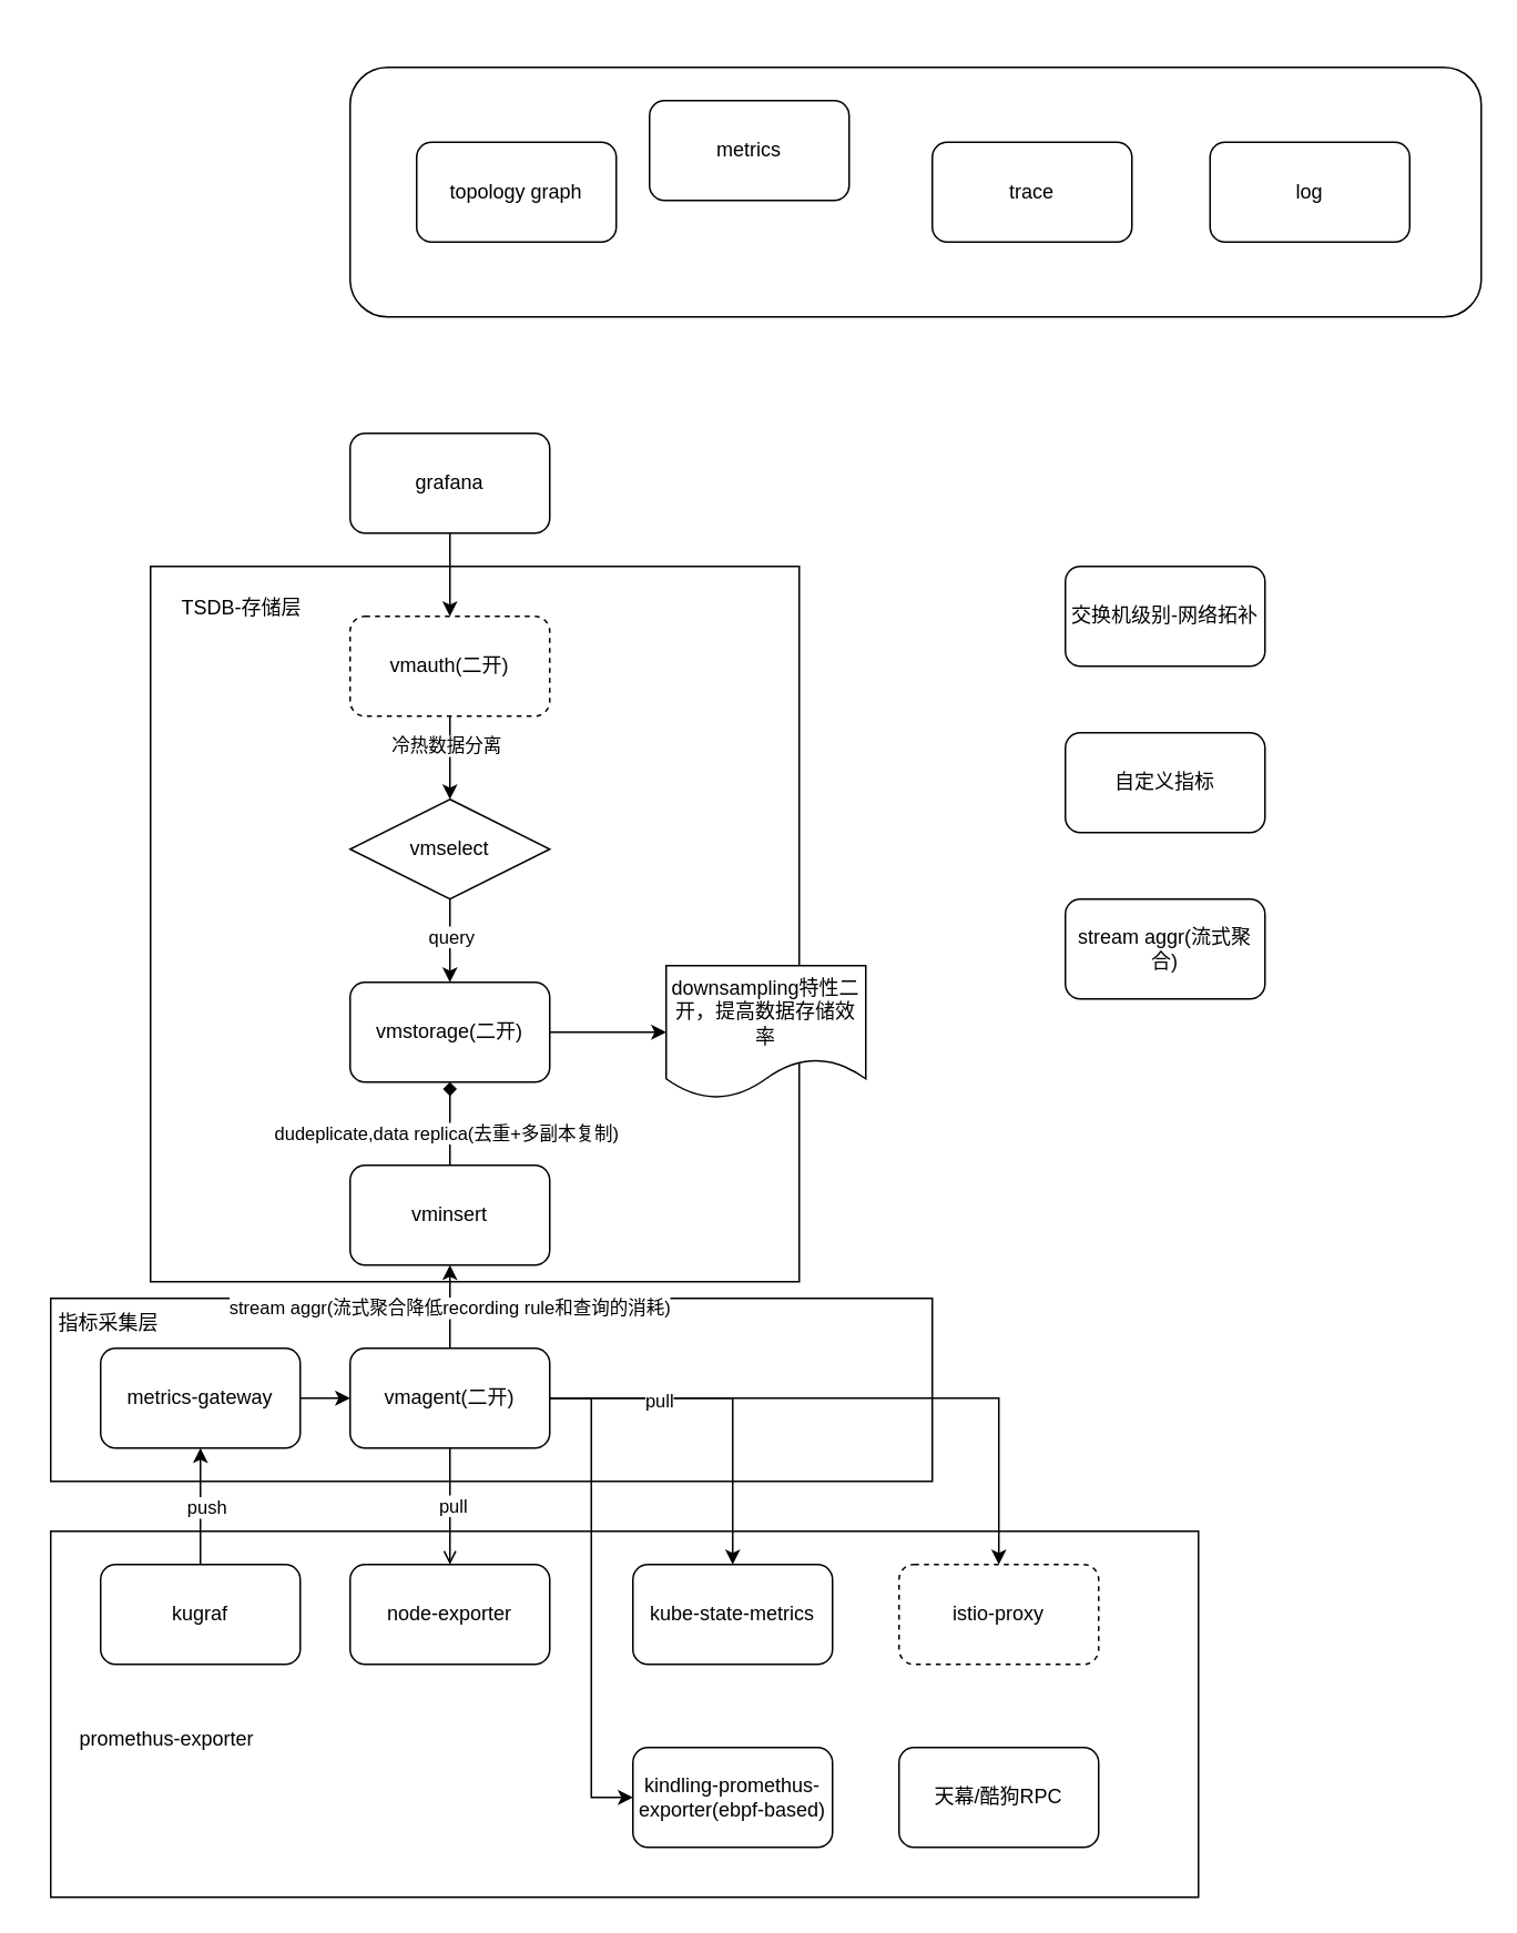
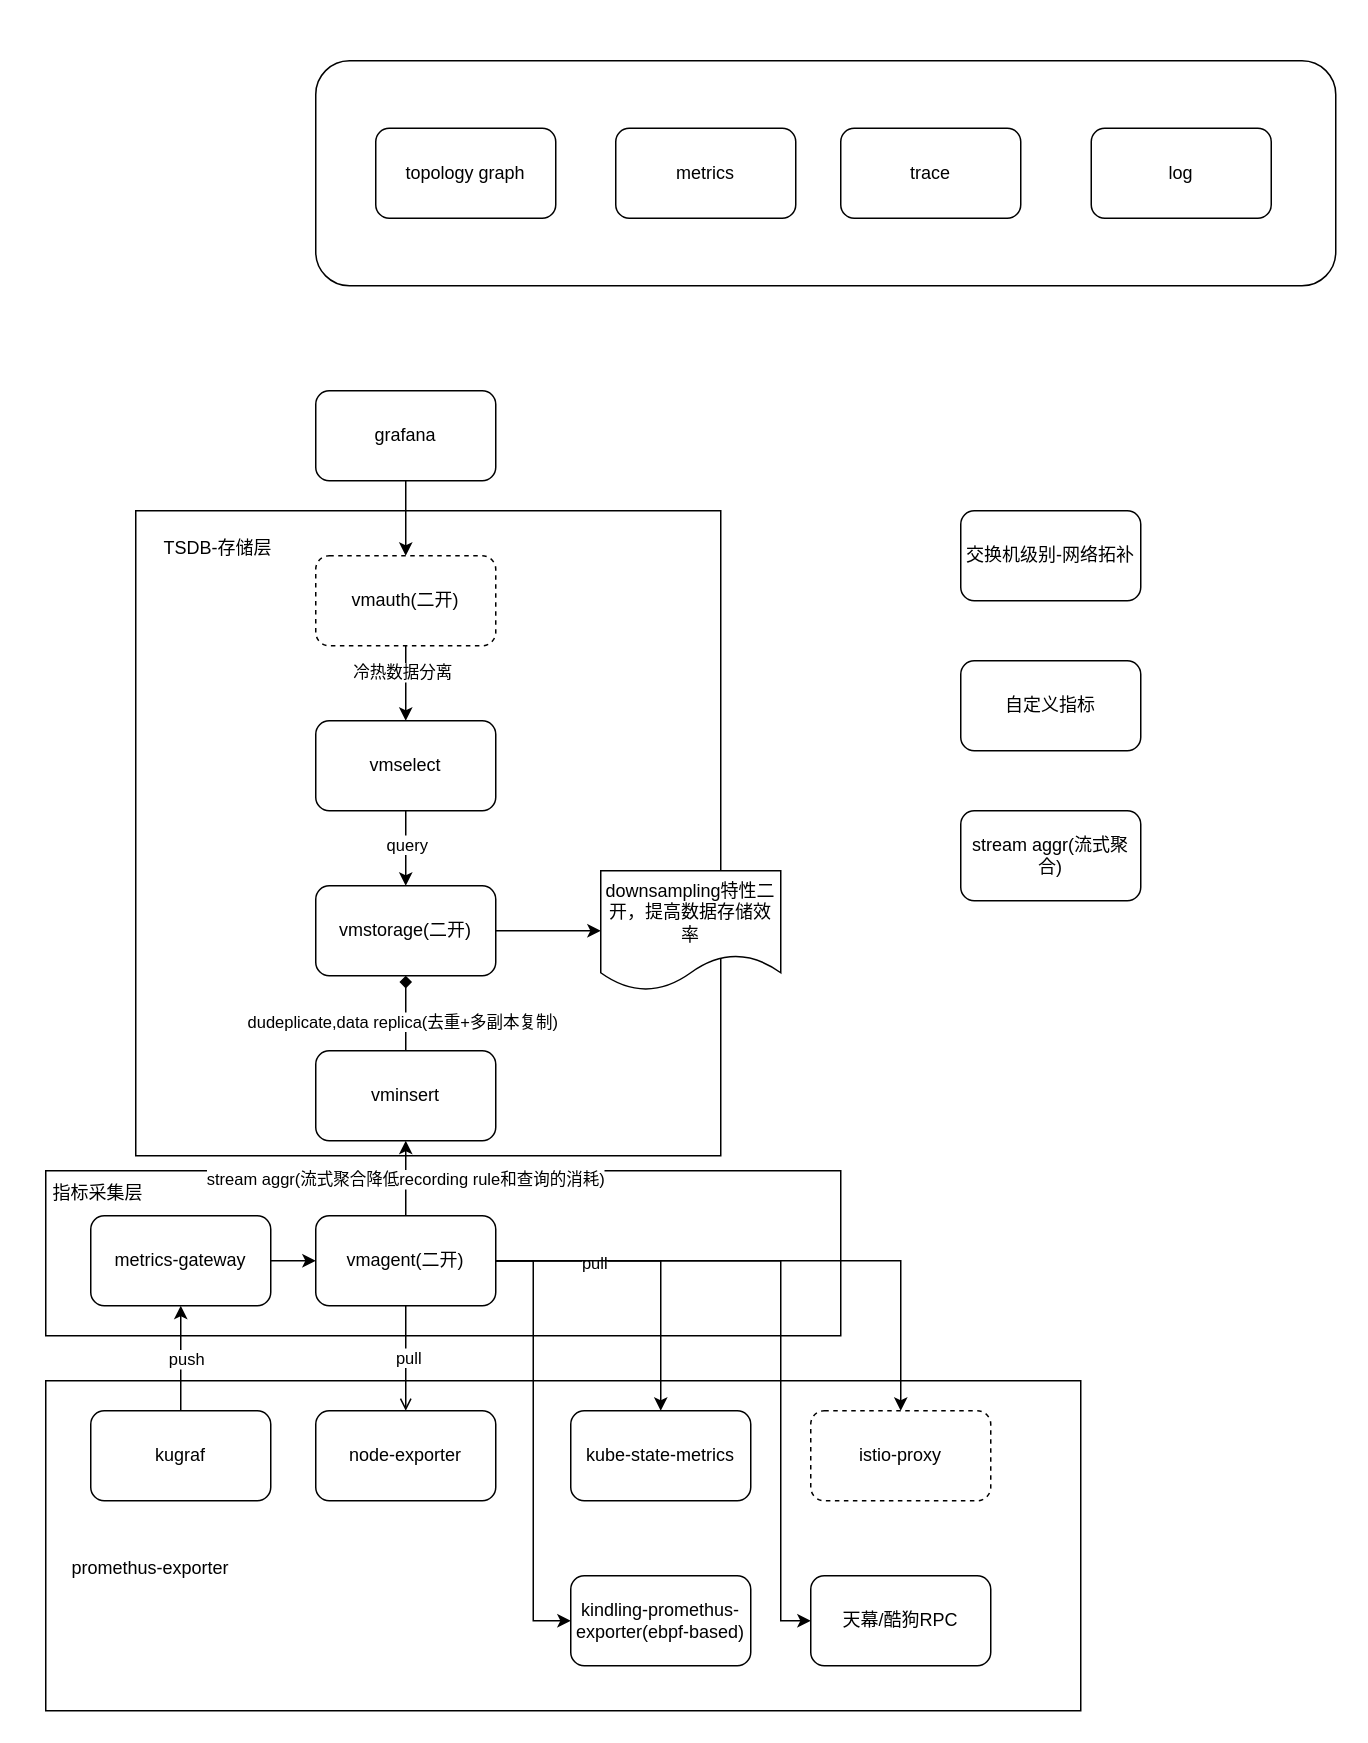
- <mxCell id="39" value="metrics" style="rounded=1;whiteSpace=wrap;html=1;" vertex="1" parent="1"><mxGeometry x="390" y="60" width="120" height="60" as="geometry" /></mxCell>
+ <mxCell id="39" value="metrics" style="rounded=1;whiteSpace=wrap;html=1;" vertex="1" parent="1"><mxGeometry x="410" y="85" width="120" height="60" as="geometry" /></mxCell>
- <mxCell id="13" value="vmselect" style="rhombus;whiteSpace=wrap;html=1;" vertex="1" parent="1"><mxGeometry x="210" y="480" width="120" height="60" as="geometry" /></mxCell>
+ <mxCell id="13" value="vmselect" style="rounded=1;whiteSpace=wrap;html=1;" vertex="1" parent="1"><mxGeometry x="210" y="480" width="120" height="60" as="geometry" /></mxCell>
+ <mxCell id="28" style="edgeStyle=orthogonalEdgeStyle;rounded=0;orthogonalLoop=1;jettySize=auto;html=1;entryX=0;entryY=0.5;entryDx=0;entryDy=0;" edge="1" parent="1" source="29" target="46"><mxGeometry relative="1" as="geometry"><Array as="points"><mxPoint x="520" y="840" /><mxPoint x="520" y="1080" /></Array></mxGeometry></mxCell>
